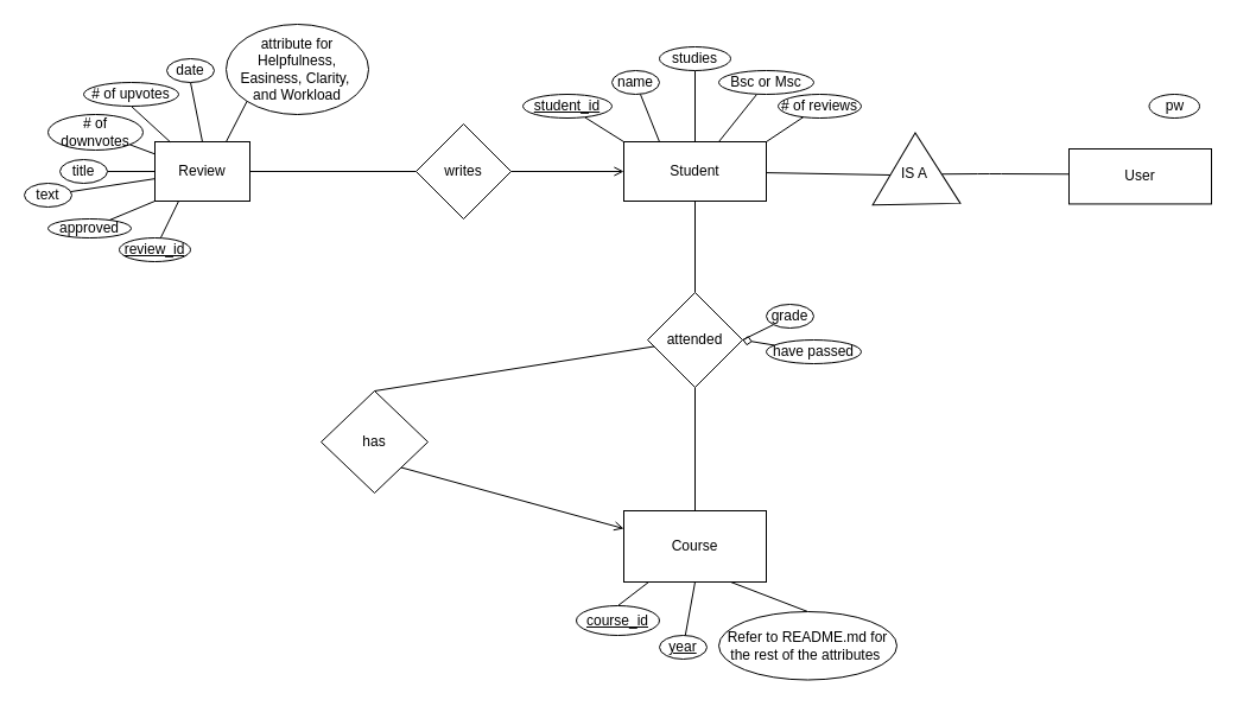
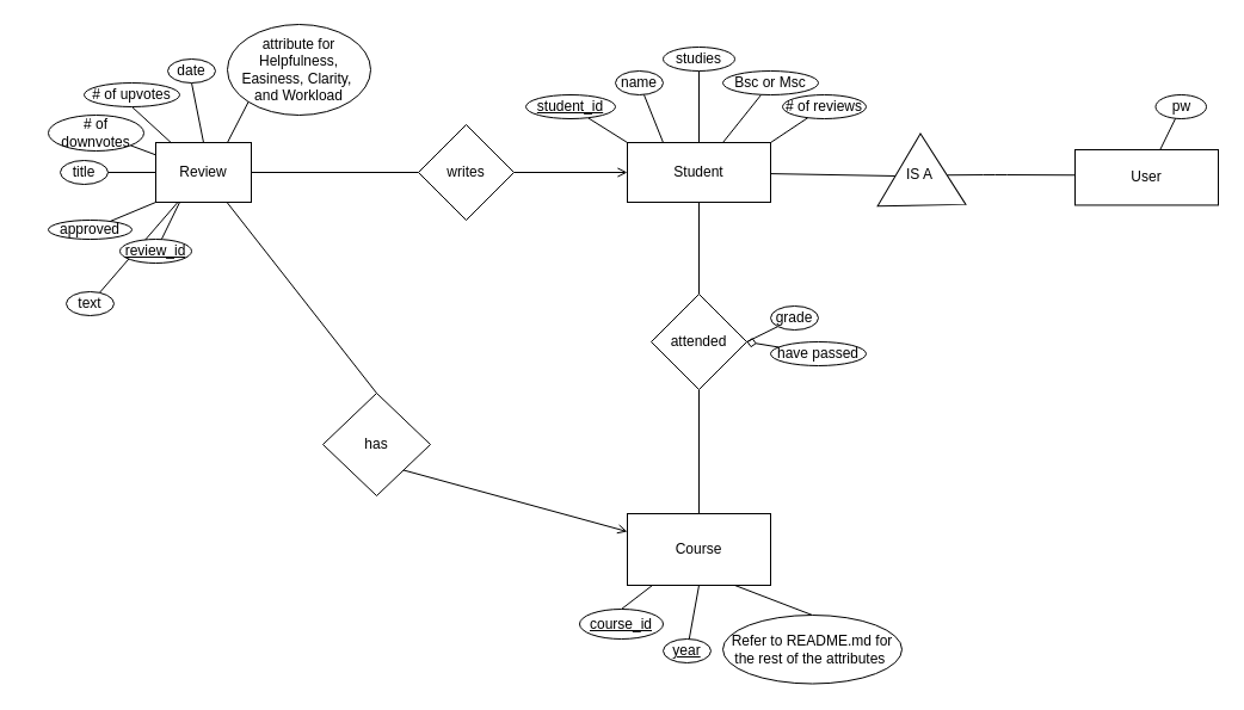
+ <mxCell id="55" value="" style="edgeStyle=none;html=1;endArrow=none;endFill=0;" parent="1" source="56" target="54" edge="1"><mxGeometry relative="1" as="geometry" /></mxCell>
- <mxCell id="36" value="text" style="ellipse;whiteSpace=wrap;html=1;" parent="1" vertex="1"><mxGeometry x="20" y="154" width="40" height="20" as="geometry" /></mxCell>
+ <mxCell id="36" value="text" style="ellipse;whiteSpace=wrap;html=1;" parent="1" vertex="1"><mxGeometry x="55" y="244" width="40" height="20" as="geometry" /></mxCell>
- <mxCell id="41" style="edgeStyle=none;html=1;exitX=0.5;exitY=0;exitDx=0;exitDy=0;startArrow=none;startFill=0;endArrow=none;endFill=0;" parent="1" source="43" target="9" edge="1"><mxGeometry relative="1" as="geometry" /></mxCell>
+ <mxCell id="41" style="edgeStyle=none;html=1;exitX=0.5;exitY=0;exitDx=0;exitDy=0;startArrow=none;startFill=0;endArrow=none;endFill=0;" parent="1" source="43" target="11" edge="1"><mxGeometry relative="1" as="geometry" /></mxCell>
